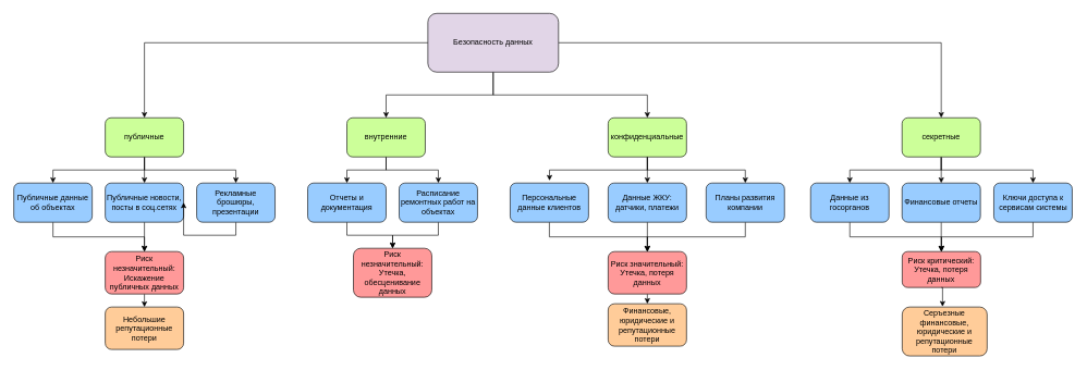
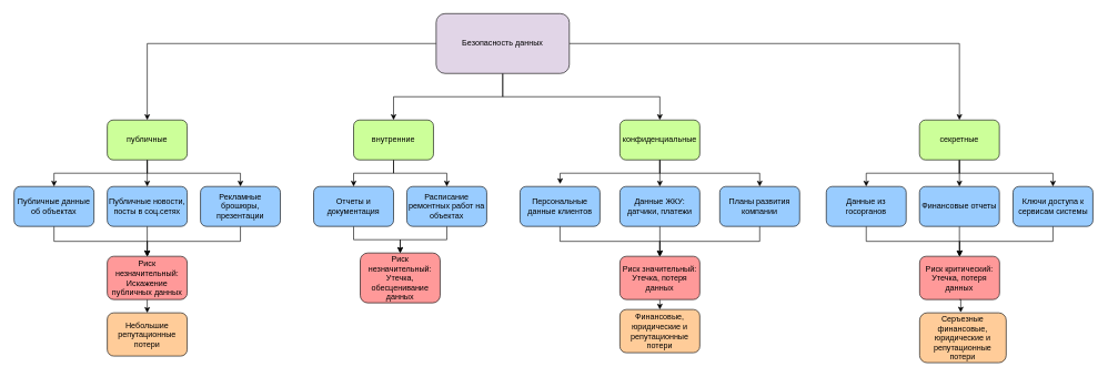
- <mxCell id="15" style="edgeStyle=orthogonalEdgeStyle;rounded=0;orthogonalLoop=1;jettySize=auto;html=1;exitX=0.5;exitY=1;exitDx=0;exitDy=0;" edge="1" parent="1" source="16" target="14"><mxGeometry relative="1" as="geometry" /></mxCell>
+ <mxCell id="15" style="edgeStyle=orthogonalEdgeStyle;rounded=0;orthogonalLoop=1;jettySize=auto;html=1;exitX=0.5;exitY=1;exitDx=0;exitDy=0;entryX=0.5;entryY=0;entryDx=0;entryDy=0;" edge="1" parent="1" source="16" target="18"><mxGeometry relative="1" as="geometry" /></mxCell>
- <mxCell id="51" value="Риск критический:&lt;br&gt;Утечка, потеря данных" style="rounded=1;whiteSpace=wrap;html=1;fillColor=light-dark(#FF9999,var(--ge-dark-color, #121212));" vertex="1" parent="1"><mxGeometry x="1380.25" y="385" width="120" height="55" as="geometry" /></mxCell>
+ <mxCell id="51" value="Риск критический:&lt;br&gt;Утечка, потеря данных" style="rounded=1;whiteSpace=wrap;html=1;fillColor=light-dark(#FF9999,var(--ge-dark-color, #121212));" vertex="1" parent="1"><mxGeometry x="1380.25" y="385" width="120" height="65" as="geometry" /></mxCell>
